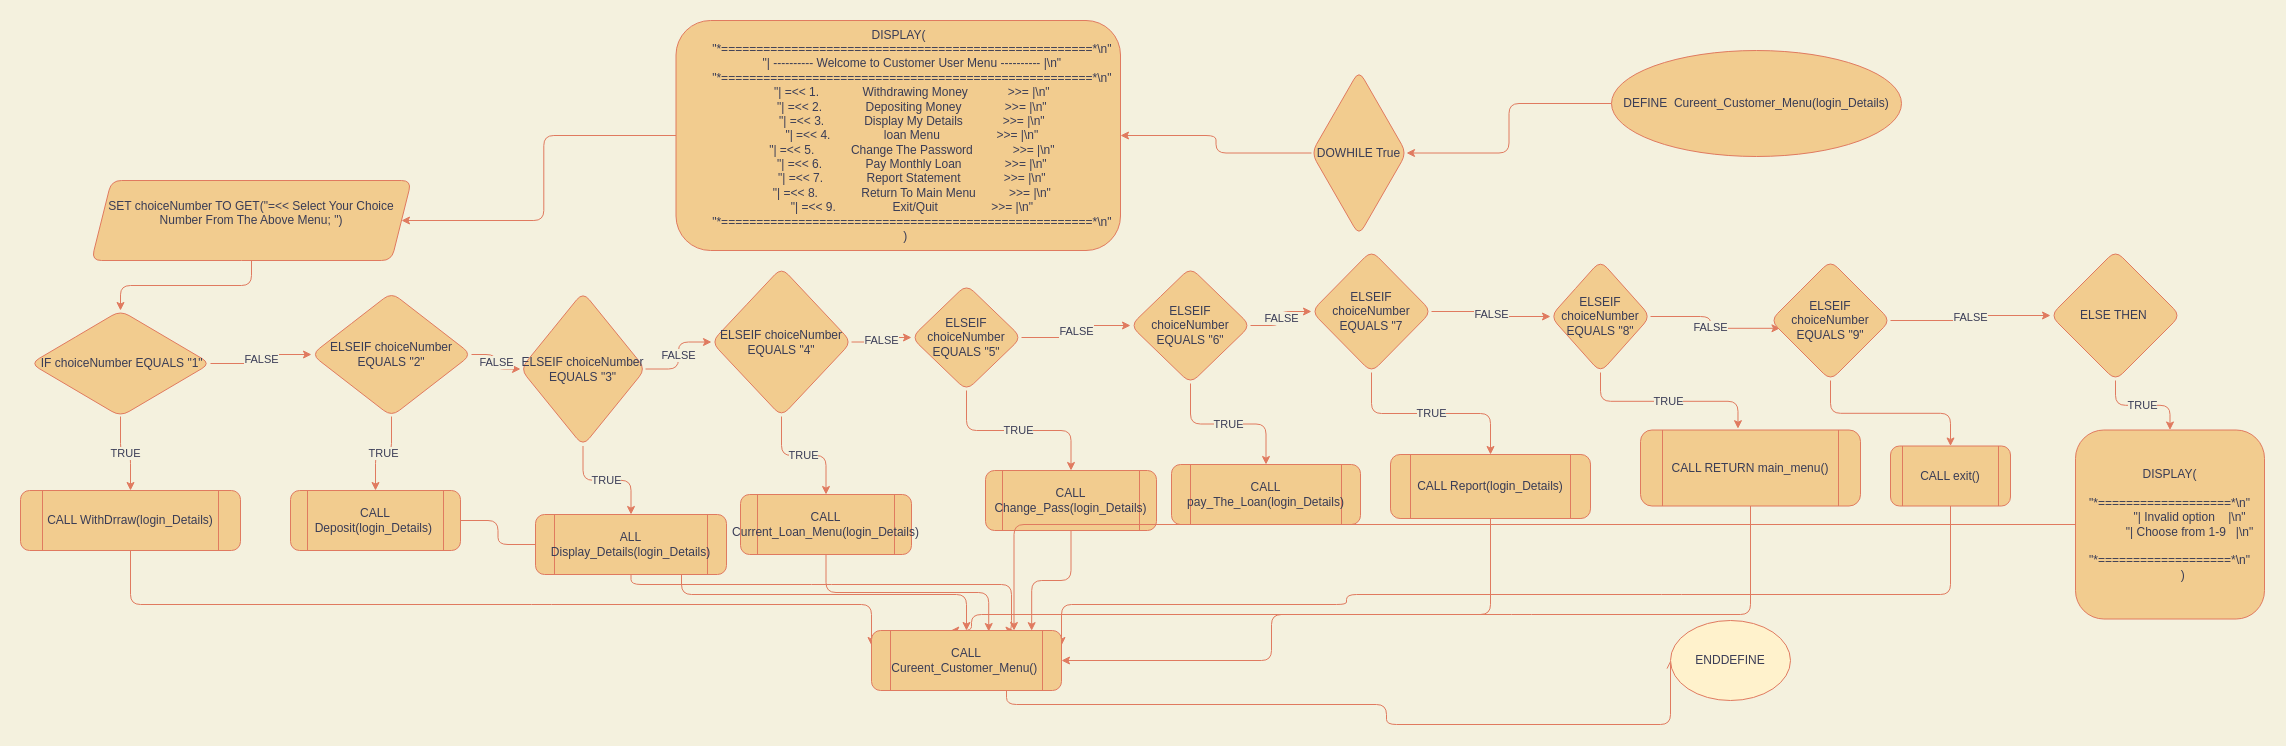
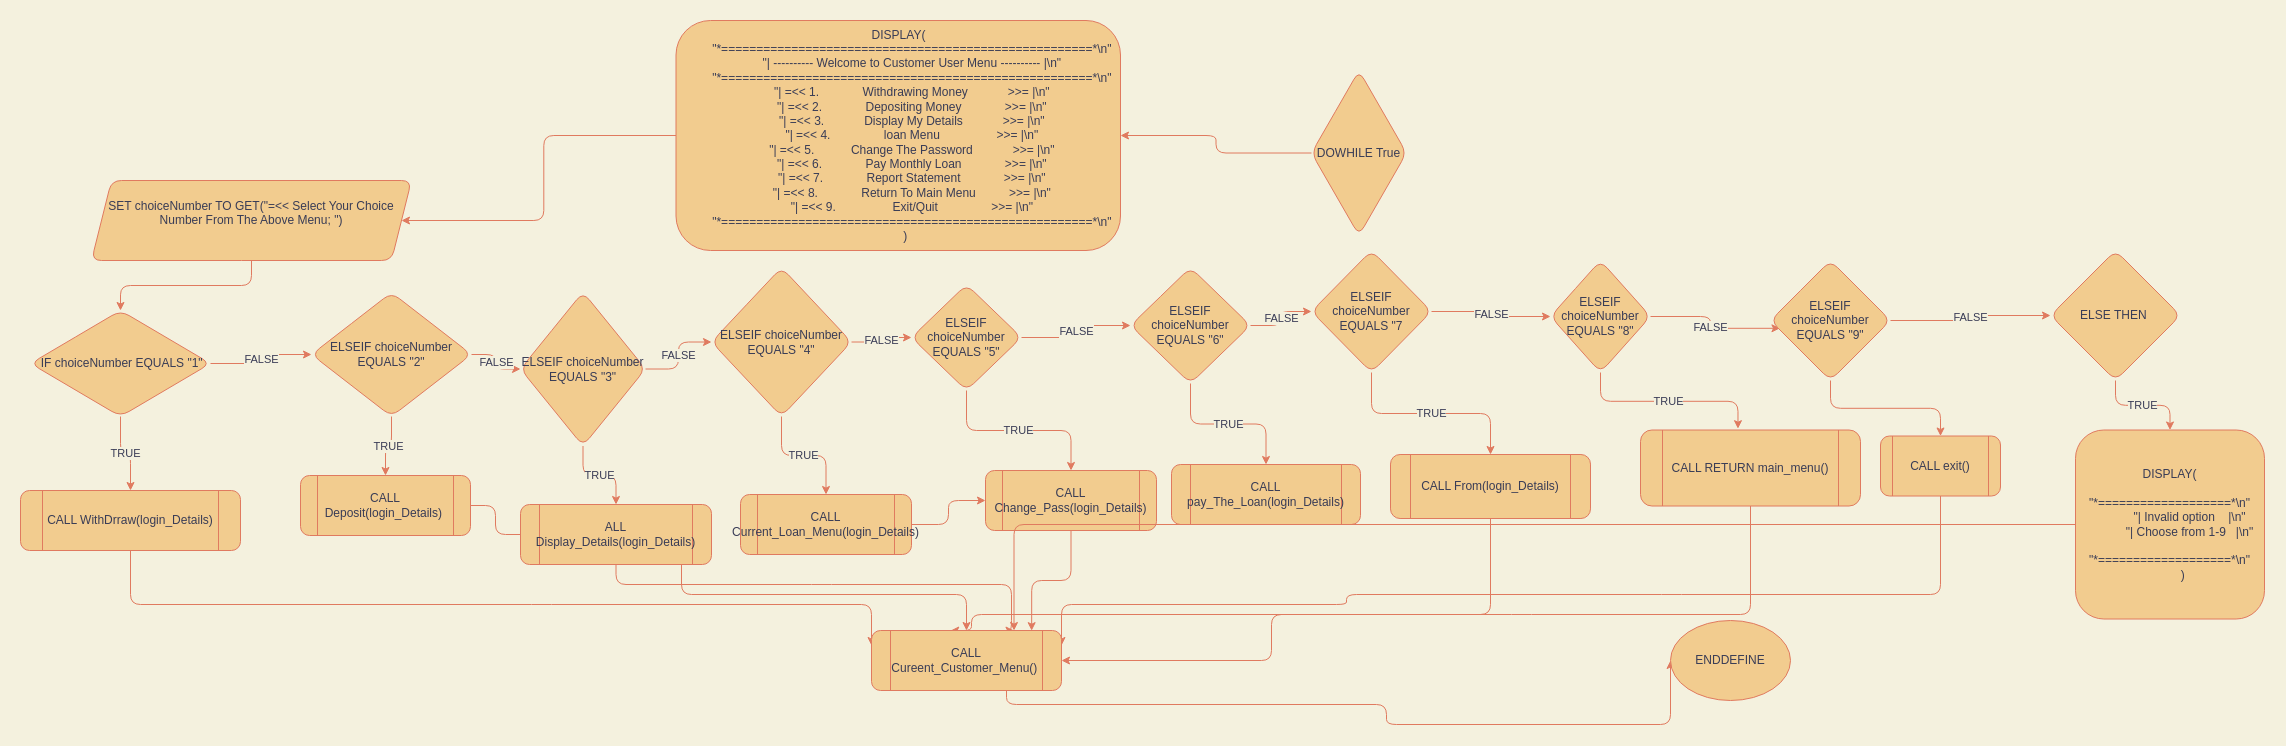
- <mxCell id="3" value="DEFINE&amp;nbsp; Cureent_Customer_Menu(login_Details)" style="ellipse;whiteSpace=wrap;html=1;fillColor=#F2CC8F;strokeColor=#E07A5F;fontColor=#393C56;rounded=1;" vertex="1" parent="1"><mxGeometry x="1611" y="50" width="290" height="106" as="geometry" /></mxCell>
- <mxCell id="2" style="edgeStyle=orthogonalEdgeStyle;orthogonalLoop=1;jettySize=auto;html=1;strokeColor=#E07A5F;fontColor=#393C56;labelBackgroundColor=#F4F1DE;" edge="1" parent="1" source="3" target="5"><mxGeometry relative="1" as="geometry" /></mxCell>
- <mxCell id="50" value="CALL exit()" style="shape=process;whiteSpace=wrap;html=1;backgroundOutline=1;fillColor=#F2CC8F;strokeColor=#E07A5F;fontColor=#393C56;rounded=1;" vertex="1" parent="1"><mxGeometry x="1890" y="445.5" width="120" height="60" as="geometry" /></mxCell>
+ <mxCell id="50" value="CALL exit()" style="shape=process;whiteSpace=wrap;html=1;backgroundOutline=1;fillColor=#F2CC8F;strokeColor=#E07A5F;fontColor=#393C56;rounded=1;" vertex="1" parent="1"><mxGeometry x="1880" y="435.5" width="120" height="60" as="geometry" /></mxCell>
- <mxCell id="54" value="CALL Report(login_Details)" style="shape=process;whiteSpace=wrap;html=1;backgroundOutline=1;fillColor=#F2CC8F;strokeColor=#E07A5F;fontColor=#393C56;rounded=1;" vertex="1" parent="1"><mxGeometry x="1390" y="454" width="200" height="64" as="geometry" /></mxCell>
+ <mxCell id="54" value="CALL From(login_Details)" style="shape=process;whiteSpace=wrap;html=1;backgroundOutline=1;fillColor=#F2CC8F;strokeColor=#E07A5F;fontColor=#393C56;rounded=1;" vertex="1" parent="1"><mxGeometry x="1390" y="454" width="200" height="64" as="geometry" /></mxCell>
- <mxCell id="42" value="CALL Deposit(login_Details)&amp;nbsp;" style="shape=process;whiteSpace=wrap;html=1;backgroundOutline=1;fillColor=#F2CC8F;strokeColor=#E07A5F;fontColor=#393C56;rounded=1;" vertex="1" parent="1"><mxGeometry x="290" y="490" width="170" height="60" as="geometry" /></mxCell>
+ <mxCell id="42" value="CALL Deposit(login_Details)&amp;nbsp;" style="shape=process;whiteSpace=wrap;html=1;backgroundOutline=1;fillColor=#F2CC8F;strokeColor=#E07A5F;fontColor=#393C56;rounded=1;" vertex="1" parent="1"><mxGeometry x="300" y="475" width="170" height="60" as="geometry" /></mxCell>
- <mxCell id="58" value="ALL Display_Details(login_Details)" style="shape=process;whiteSpace=wrap;html=1;backgroundOutline=1;fillColor=#F2CC8F;strokeColor=#E07A5F;fontColor=#393C56;rounded=1;" vertex="1" parent="1"><mxGeometry x="535" y="514" width="191" height="60" as="geometry" /></mxCell>
+ <mxCell id="58" value="ALL Display_Details(login_Details)" style="shape=process;whiteSpace=wrap;html=1;backgroundOutline=1;fillColor=#F2CC8F;strokeColor=#E07A5F;fontColor=#393C56;rounded=1;" vertex="1" parent="1"><mxGeometry x="520" y="504" width="191" height="60" as="geometry" /></mxCell>
- <mxCell id="44" style="edgeStyle=orthogonalEdgeStyle;orthogonalLoop=1;jettySize=auto;html=1;entryX=0.617;entryY=0.017;entryDx=0;entryDy=0;entryPerimeter=0;strokeColor=#E07A5F;fontColor=#393C56;labelBackgroundColor=#F4F1DE;" edge="1" parent="1" source="45" target="56"><mxGeometry relative="1" as="geometry" /></mxCell>
+ <mxCell id="44" style="edgeStyle=orthogonalEdgeStyle;orthogonalLoop=1;jettySize=auto;html=1;strokeColor=#E07A5F;fontColor=#393C56;labelBackgroundColor=#F4F1DE;" edge="1" parent="1" source="45" target="47"><mxGeometry relative="1" as="geometry" /></mxCell>
- <mxCell id="57" value="ENDDEFINE" style="ellipse;whiteSpace=wrap;html=1;fillColor=#fff2cc;strokeColor=#E07A5F;fontColor=#393C56;rounded=1;" vertex="1" parent="1"><mxGeometry x="1670" y="620" width="120" height="80" as="geometry" /></mxCell>
+ <mxCell id="57" value="ENDDEFINE" style="ellipse;whiteSpace=wrap;html=1;fillColor=#F2CC8F;strokeColor=#E07A5F;fontColor=#393C56;rounded=1;" vertex="1" parent="1"><mxGeometry x="1670" y="620" width="120" height="80" as="geometry" /></mxCell>
- <mxCell id="55" style="edgeStyle=orthogonalEdgeStyle;orthogonalLoop=1;jettySize=auto;html=1;entryX=0;entryY=0.5;entryDx=0;entryDy=0;strokeColor=#E07A5F;fontColor=#393C56;labelBackgroundColor=#F4F1DE;endArrow=open;" edge="1" parent="1" source="56" target="57"><mxGeometry relative="1" as="geometry"><Array as="points"><mxPoint x="1006" y="704" /><mxPoint x="1386" y="704" /><mxPoint x="1386" y="724" /></Array></mxGeometry></mxCell>
+ <mxCell id="55" style="edgeStyle=orthogonalEdgeStyle;orthogonalLoop=1;jettySize=auto;html=1;entryX=0;entryY=0.5;entryDx=0;entryDy=0;strokeColor=#E07A5F;fontColor=#393C56;labelBackgroundColor=#F4F1DE;" edge="1" parent="1" source="56" target="57"><mxGeometry relative="1" as="geometry"><Array as="points"><mxPoint x="1006" y="704" /><mxPoint x="1386" y="704" /><mxPoint x="1386" y="724" /></Array></mxGeometry></mxCell>
